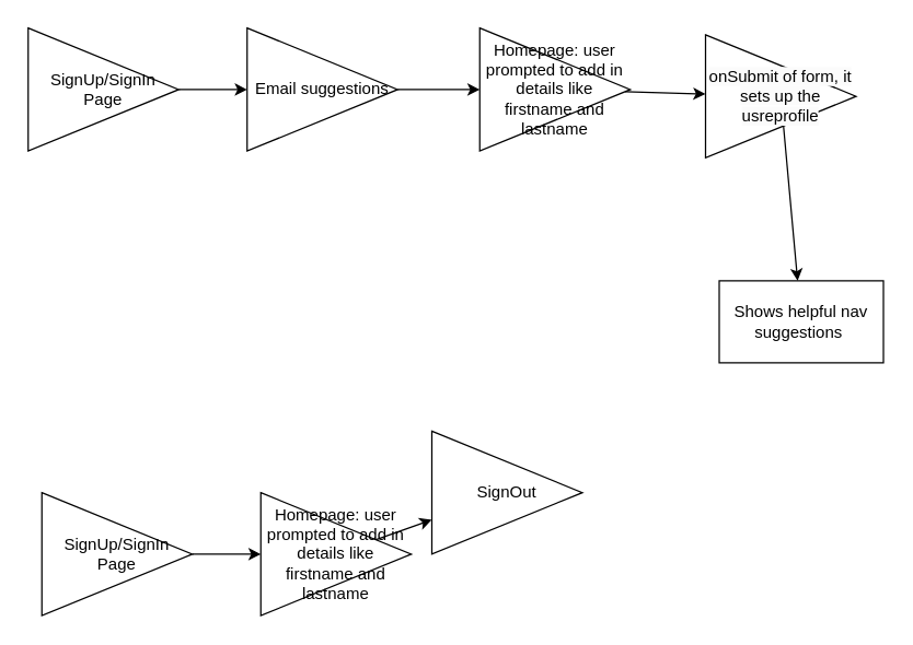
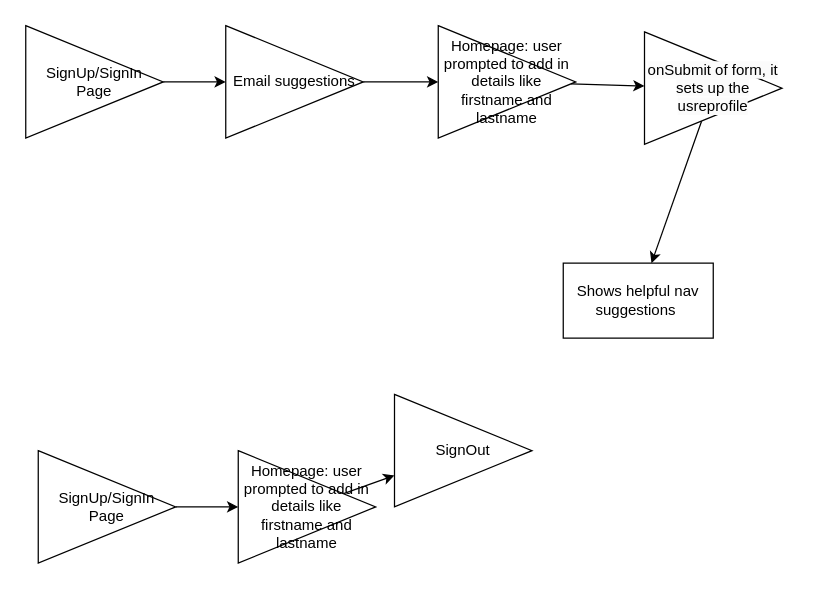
- <mxCell id="10" value="&lt;span style=&quot;color: rgb(0, 0, 0);&quot;&gt;Shows&lt;/span&gt;&lt;span style=&quot;color: rgb(0, 0, 0); background-color: transparent;&quot;&gt;&amp;nbsp;helpful nav suggestions&amp;nbsp;&lt;/span&gt;" style="whiteSpace=wrap;html=1;" vertex="1" parent="1"><mxGeometry x="525" y="205" width="120" height="60" as="geometry" /></mxCell>
+ <mxCell id="10" value="&lt;span style=&quot;color: rgb(0, 0, 0);&quot;&gt;Shows&lt;/span&gt;&lt;span style=&quot;color: rgb(0, 0, 0); background-color: transparent;&quot;&gt;&amp;nbsp;helpful nav suggestions&amp;nbsp;&lt;/span&gt;" style="whiteSpace=wrap;html=1;" vertex="1" parent="1"><mxGeometry x="450" y="210" width="120" height="60" as="geometry" /></mxCell>
